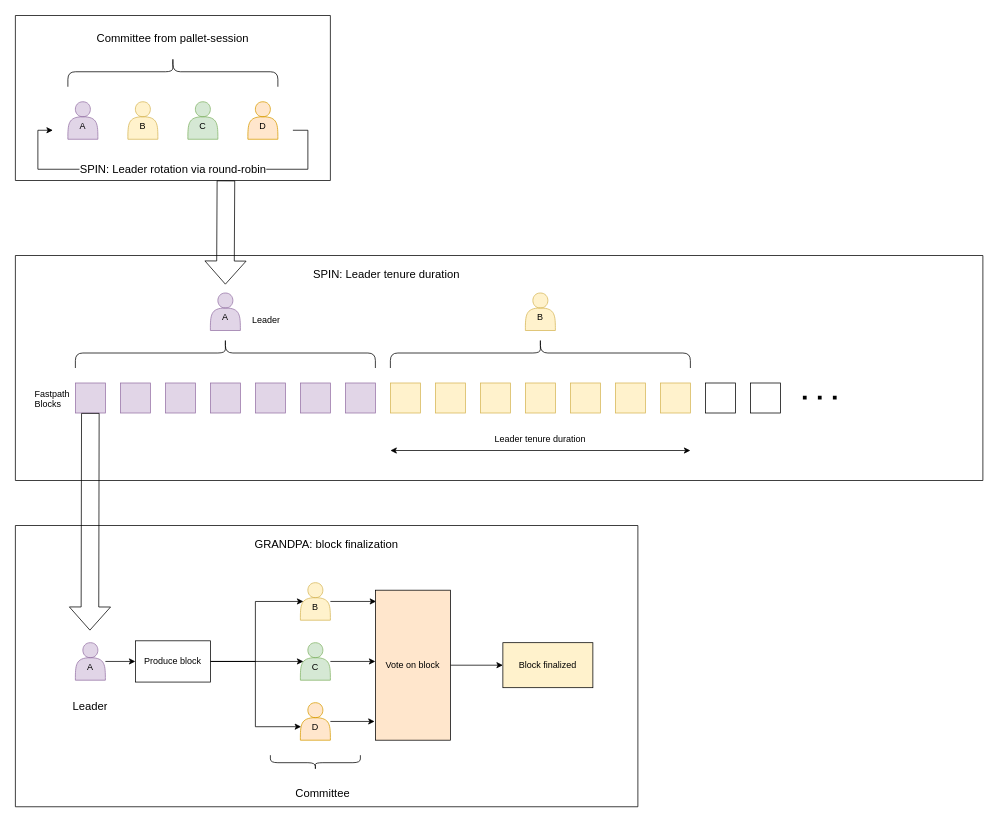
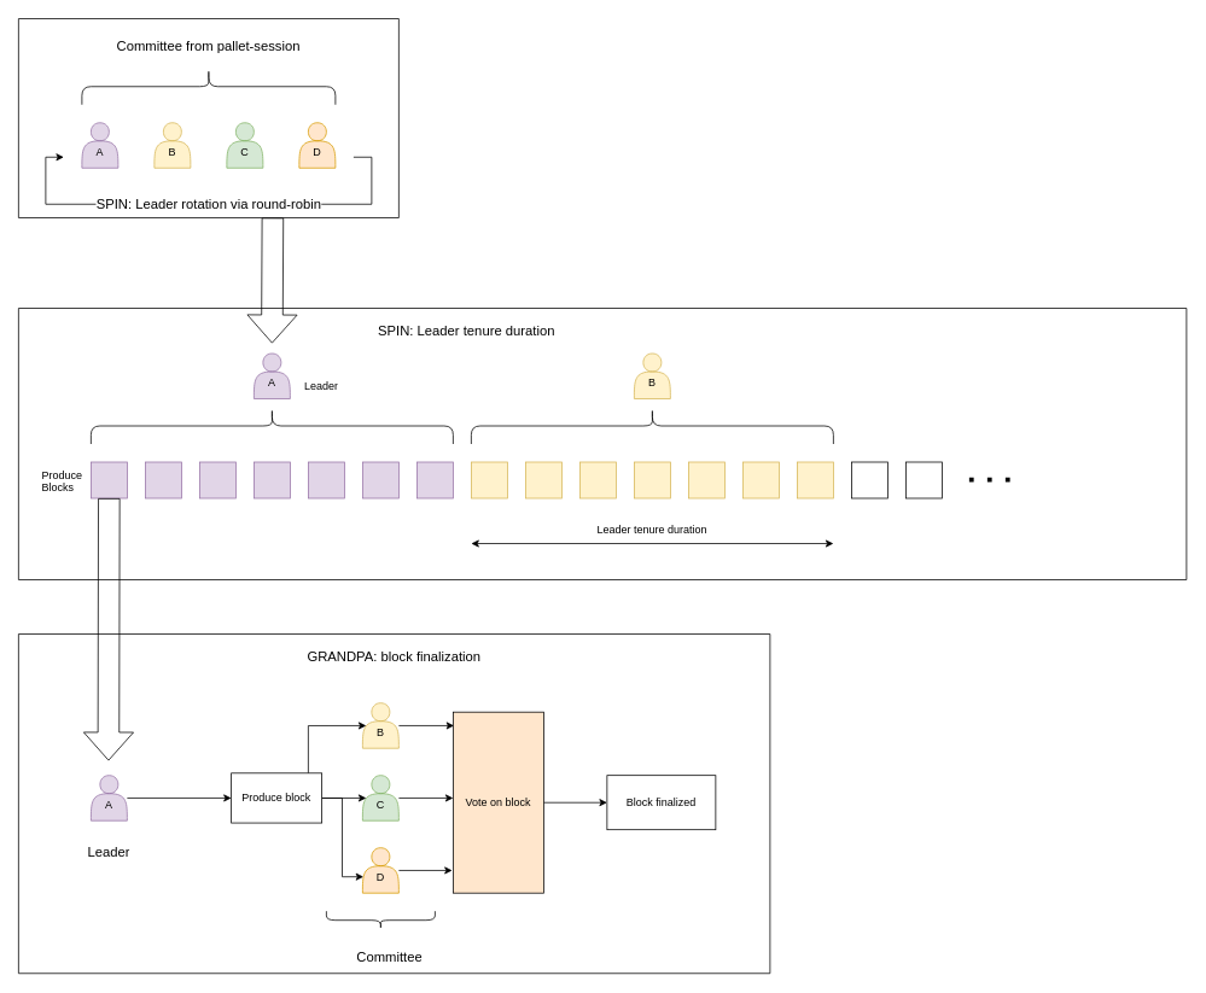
- <mxCell id="56" value="&lt;div&gt;Fastpath&lt;/div&gt;Blocks" style="text;strokeColor=none;fillColor=none;align=left;verticalAlign=middle;spacingLeft=4;spacingRight=4;overflow=hidden;points=[[0,0.5],[1,0.5]];portConstraint=eastwest;rotatable=0;whiteSpace=wrap;html=1;" vertex="1" parent="30"><mxGeometry x="20" y="175" width="80" height="30" as="geometry" /></mxCell>
+ <mxCell id="56" value="&lt;div&gt;Produce&lt;/div&gt;Blocks" style="text;strokeColor=none;fillColor=none;align=left;verticalAlign=middle;spacingLeft=4;spacingRight=4;overflow=hidden;points=[[0,0.5],[1,0.5]];portConstraint=eastwest;rotatable=0;whiteSpace=wrap;html=1;" vertex="1" parent="30"><mxGeometry x="20" y="175" width="80" height="30" as="geometry" /></mxCell>
- <mxCell id="16" value="Produce block" style="rounded=0;whiteSpace=wrap;html=1;" vertex="1" parent="2"><mxGeometry x="160" y="153.75" width="100" height="55" as="geometry" /></mxCell>
+ <mxCell id="16" value="Produce block" style="rounded=0;whiteSpace=wrap;html=1;" vertex="1" parent="2"><mxGeometry x="235" y="153.75" width="100" height="55" as="geometry" /></mxCell>
- <mxCell id="19" value="Block finalized" style="whiteSpace=wrap;html=1;rounded=0;fillColor=#fff2cc;" vertex="1" parent="2"><mxGeometry x="650" y="156.25" width="120" height="60" as="geometry" /></mxCell>
+ <mxCell id="19" value="Block finalized" style="whiteSpace=wrap;html=1;rounded=0;" vertex="1" parent="2"><mxGeometry x="650" y="156.25" width="120" height="60" as="geometry" /></mxCell>
